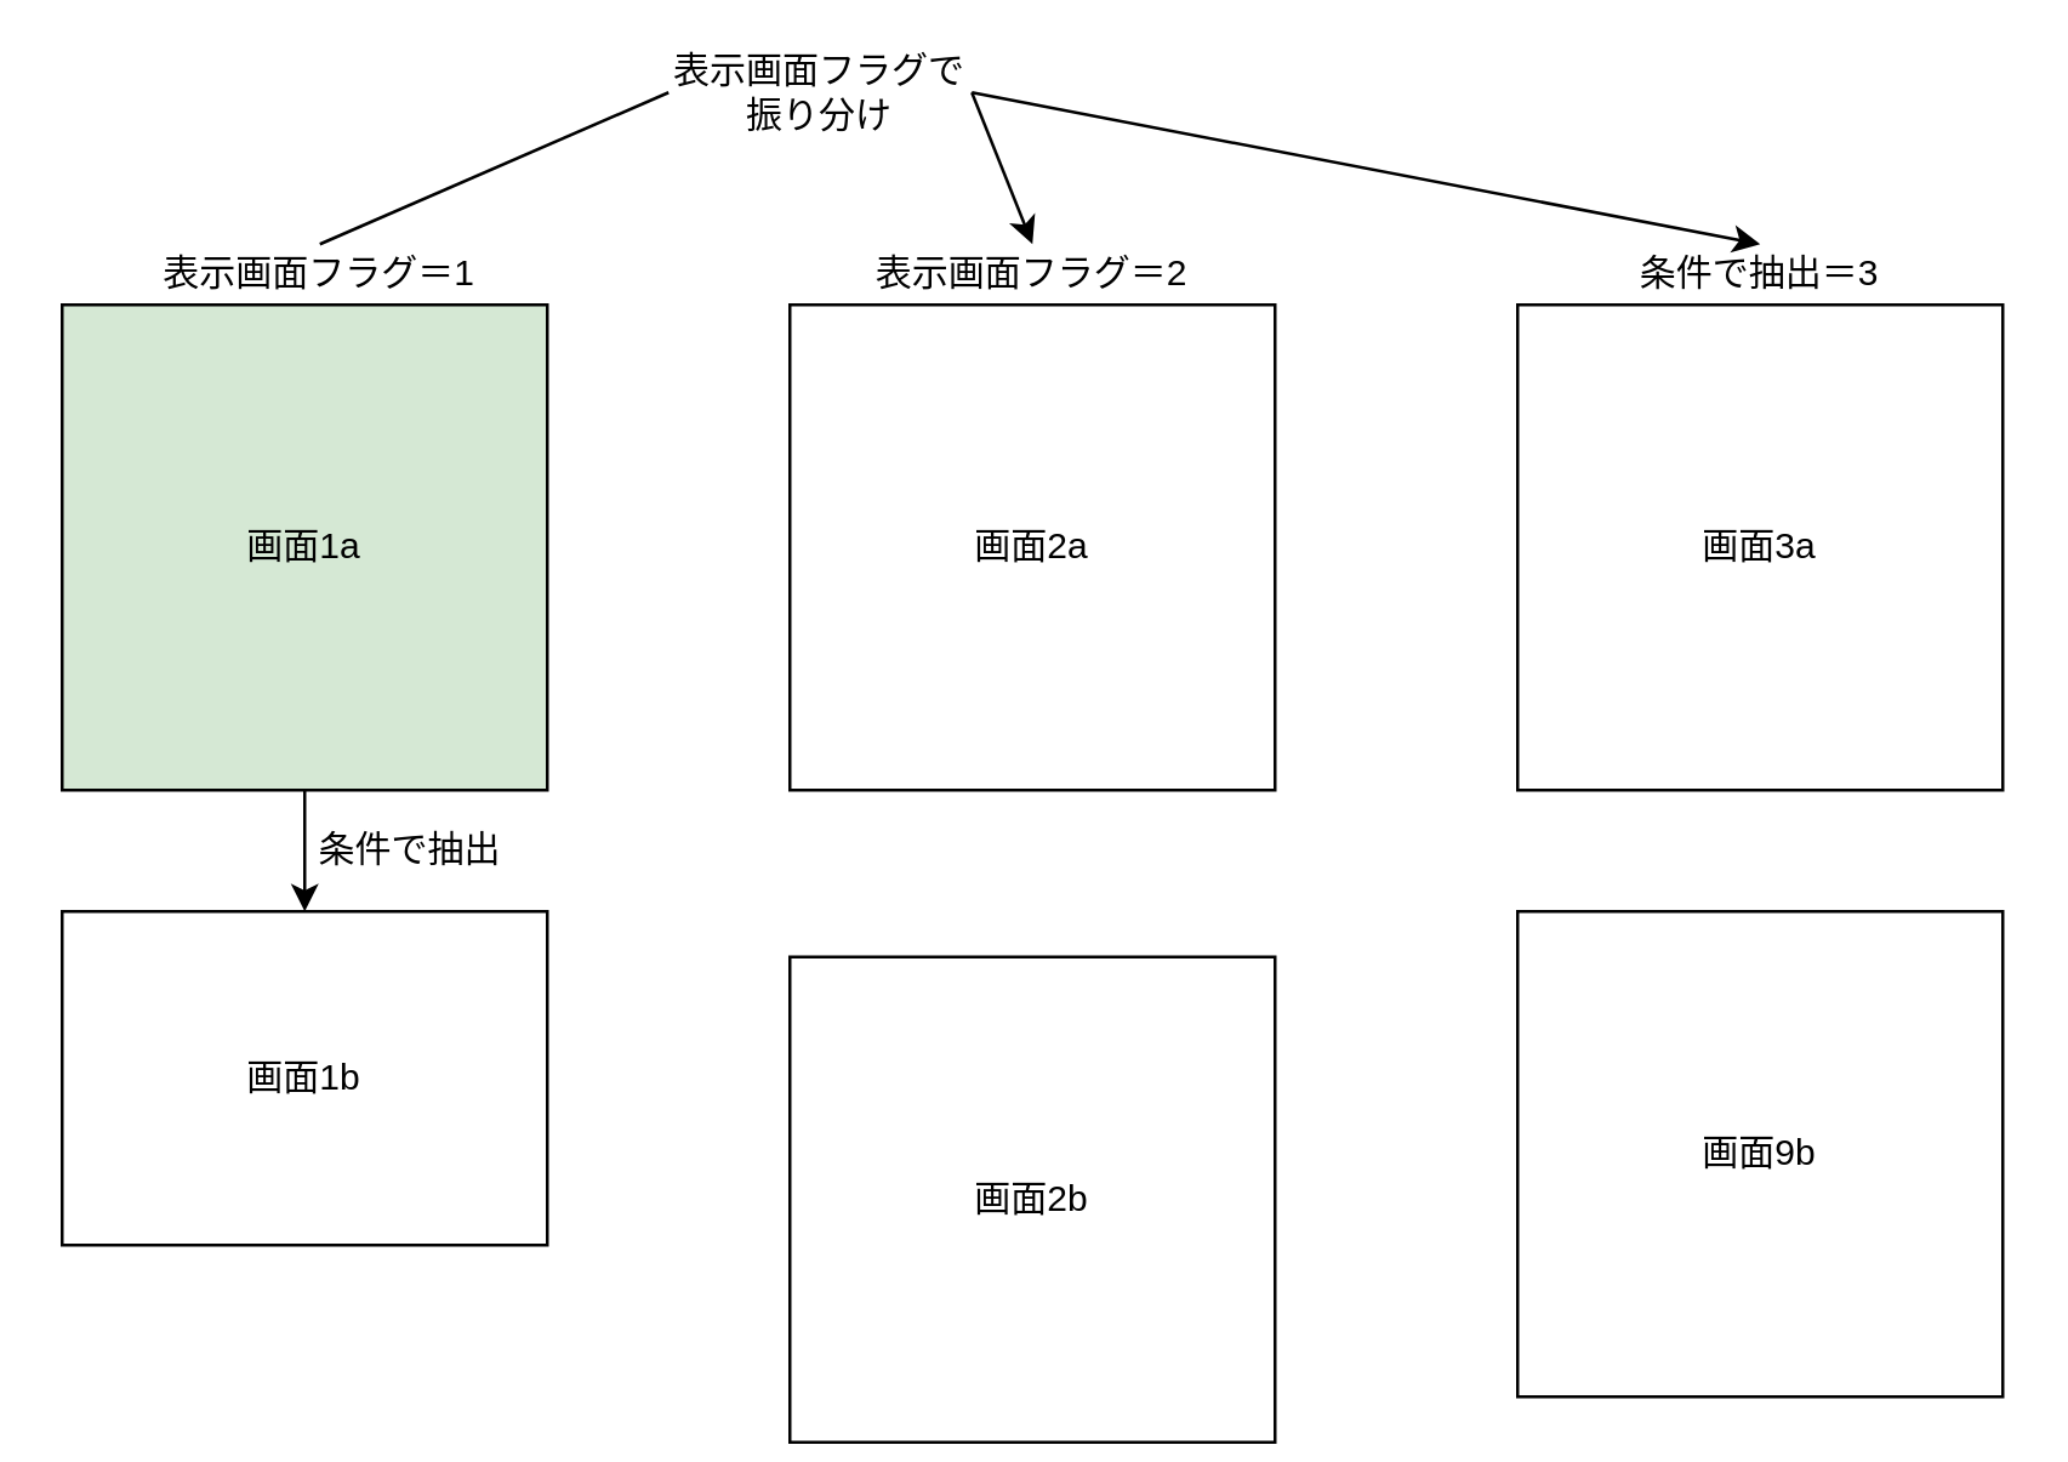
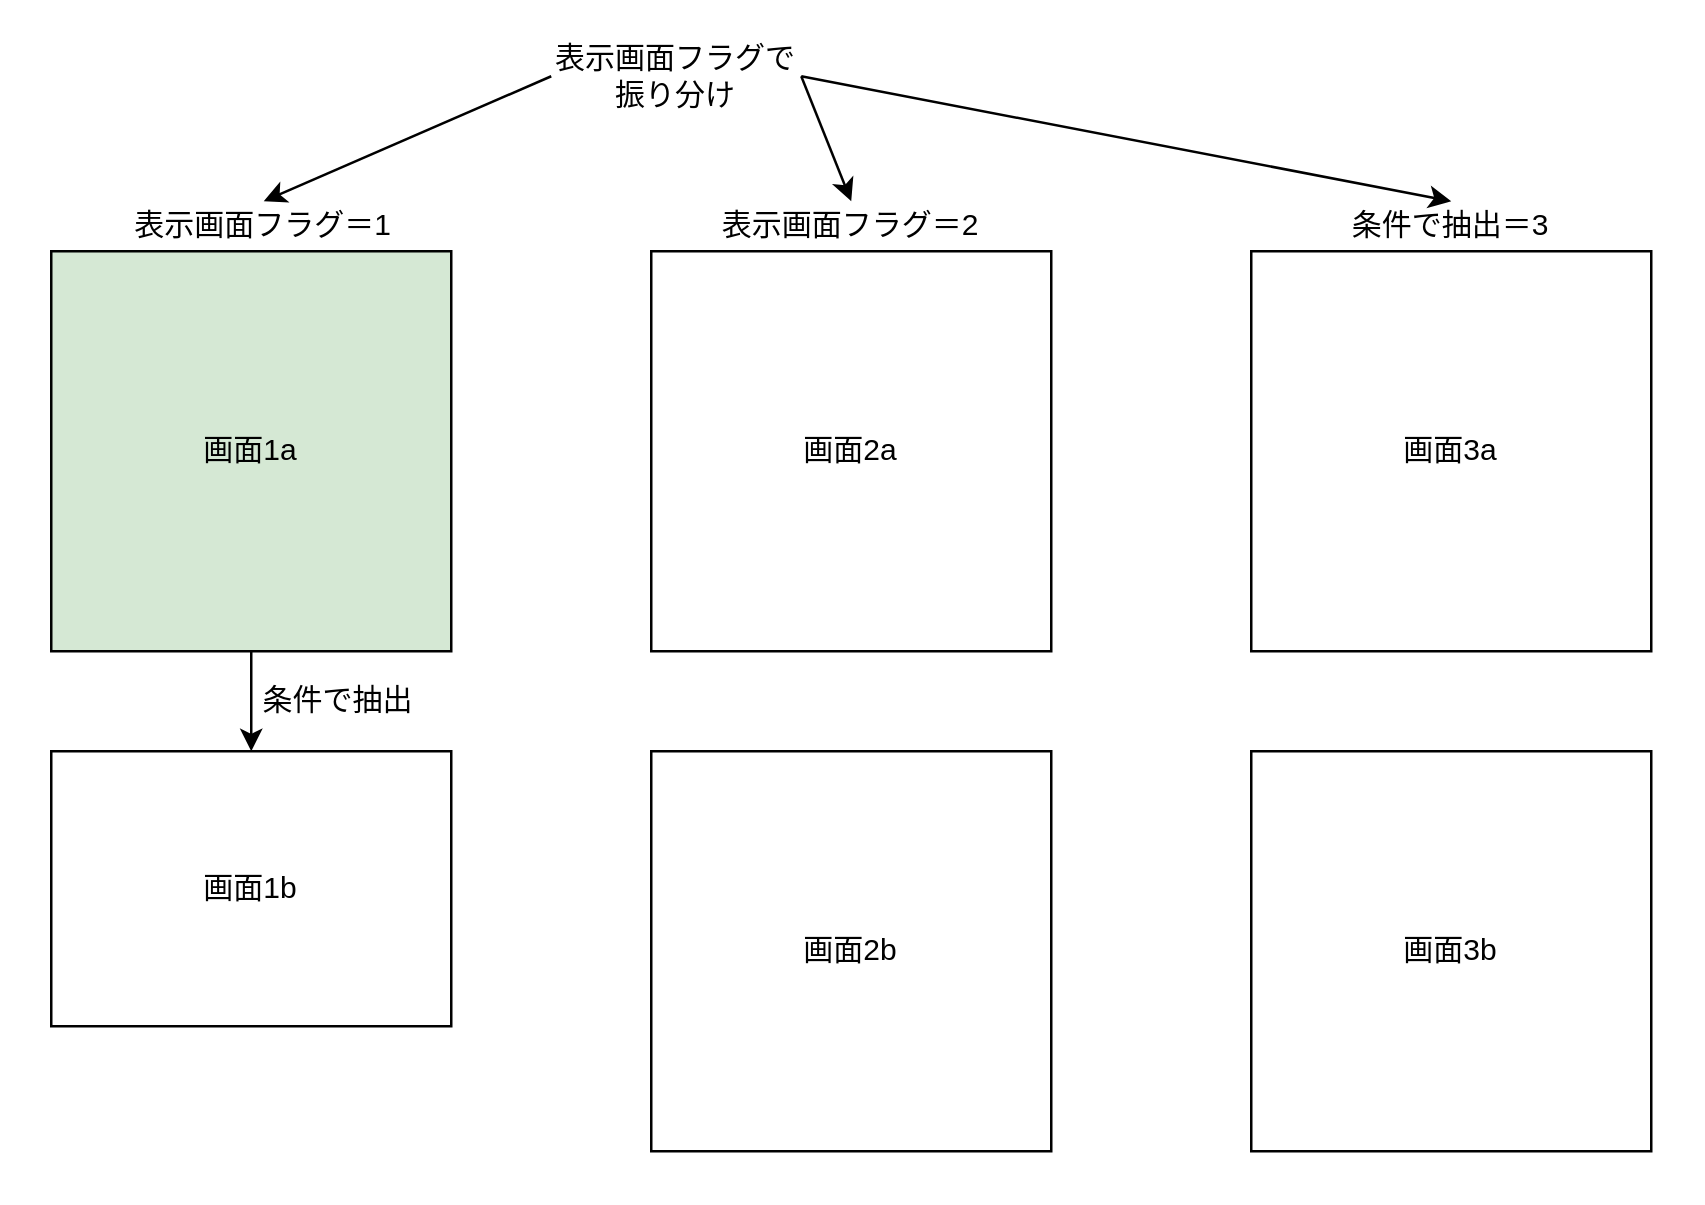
- <mxCell id="14" value="" style="endArrow=none;html=1;exitX=0;exitY=0.5;exitDx=0;exitDy=0;entryX=0.5;entryY=0;entryDx=0;entryDy=0;" edge="1" parent="1" source="13" target="6"><mxGeometry width="50" height="50" relative="1" as="geometry"><mxPoint x="290" y="280" as="sourcePoint" /><mxPoint x="340" y="230" as="targetPoint" /></mxGeometry></mxCell>
+ <mxCell id="14" value="" style="endArrow=classic;html=1;exitX=0;exitY=0.5;exitDx=0;exitDy=0;entryX=0.5;entryY=0;entryDx=0;entryDy=0;" edge="1" parent="1" source="13" target="6"><mxGeometry width="50" height="50" relative="1" as="geometry"><mxPoint x="290" y="280" as="sourcePoint" /><mxPoint x="340" y="230" as="targetPoint" /></mxGeometry></mxCell>
- <mxCell id="10" value="画面9b" style="rounded=0;whiteSpace=wrap;html=1;" vertex="1" parent="1"><mxGeometry x="500" y="300" width="160" height="160" as="geometry" /></mxCell>
+ <mxCell id="10" value="画面3b" style="rounded=0;whiteSpace=wrap;html=1;" vertex="1" parent="1"><mxGeometry x="500" y="300" width="160" height="160" as="geometry" /></mxCell>
- <mxCell id="8" value="画面2b" style="rounded=0;whiteSpace=wrap;html=1;" vertex="1" parent="1"><mxGeometry x="260" y="315" width="160" height="160" as="geometry" /></mxCell>
+ <mxCell id="8" value="画面2b" style="rounded=0;whiteSpace=wrap;html=1;" vertex="1" parent="1"><mxGeometry x="260" y="300" width="160" height="160" as="geometry" /></mxCell>
